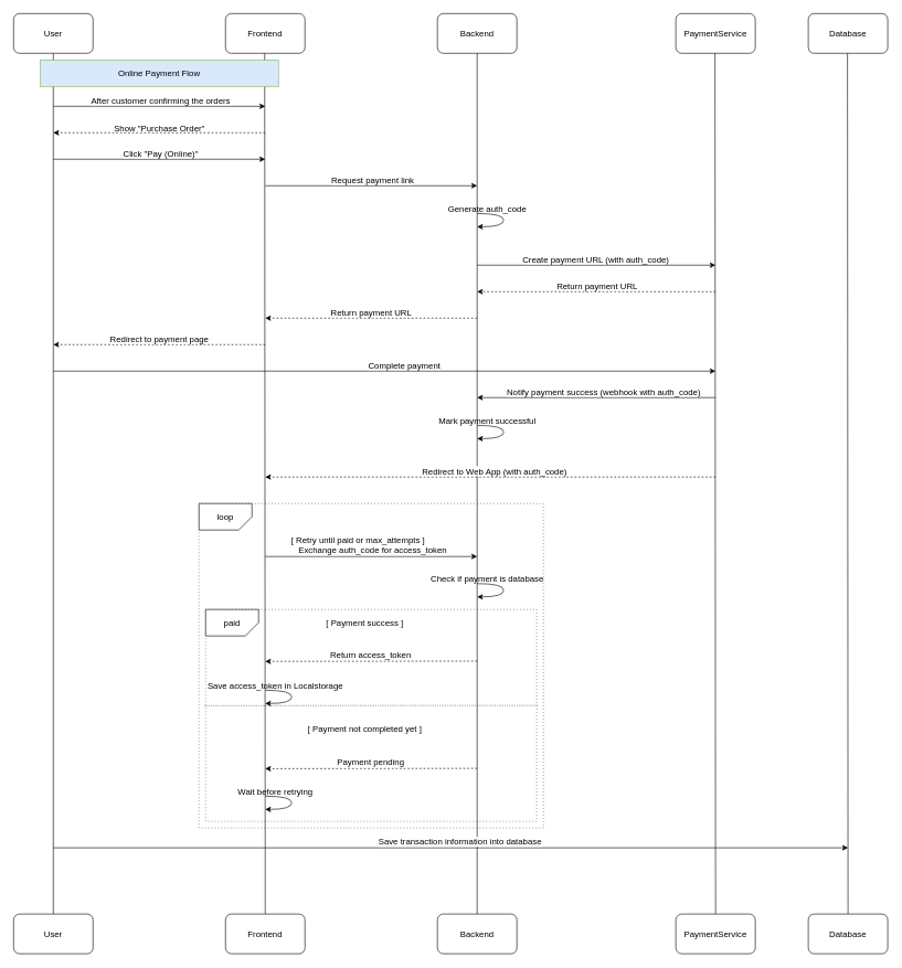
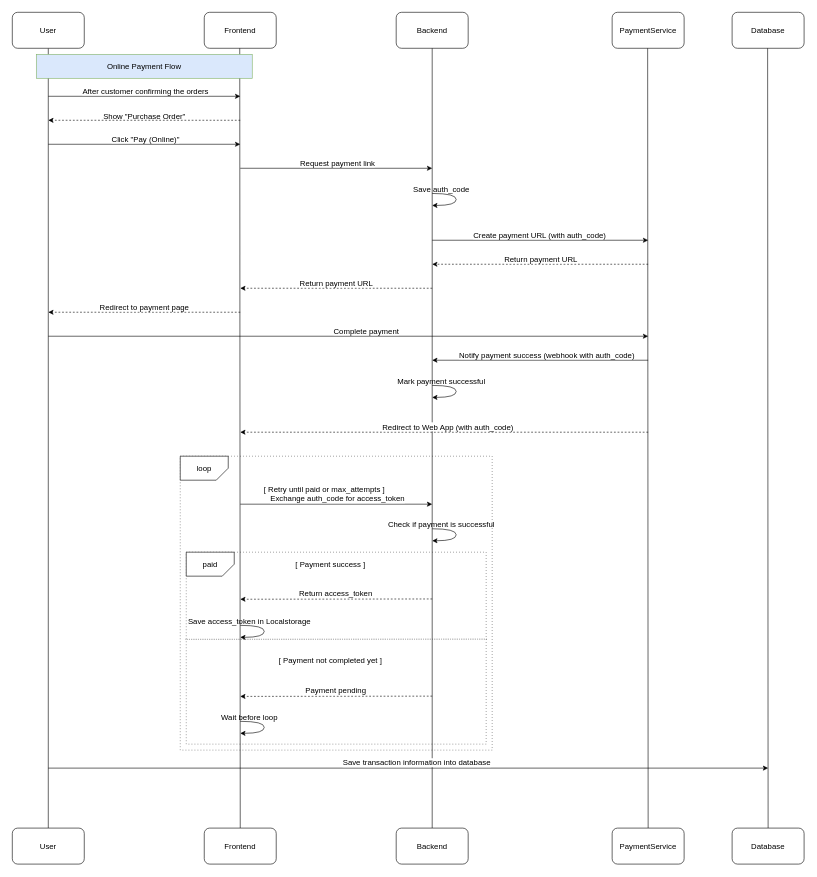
- <mxCell id="23" value="Generate auth_code" style="text;html=1;align=center;verticalAlign=middle;resizable=0;points=[];autosize=1;strokeColor=none;fillColor=none;fontSize=13;" vertex="1" parent="21"><mxGeometry x="-5" width="140" height="30" as="geometry" /></mxCell>
+ <mxCell id="23" value="Save auth_code" style="text;html=1;align=center;verticalAlign=middle;resizable=0;points=[];autosize=1;strokeColor=none;fillColor=none;fontSize=13;" vertex="1" parent="21"><mxGeometry x="-5" width="140" height="30" as="geometry" /></mxCell>
- <mxCell id="50" value="Check if payment is database" style="text;html=1;align=center;verticalAlign=middle;resizable=0;points=[];autosize=1;strokeColor=none;fillColor=none;fontSize=13;" vertex="1" parent="48"><mxGeometry x="-35" width="200" height="30" as="geometry" /></mxCell>
+ <mxCell id="50" value="Check if payment is successful" style="text;html=1;align=center;verticalAlign=middle;resizable=0;points=[];autosize=1;strokeColor=none;fillColor=none;fontSize=13;" vertex="1" parent="48"><mxGeometry x="-35" width="200" height="30" as="geometry" /></mxCell>
- <mxCell id="63" value="Wait before retrying" style="text;html=1;align=center;verticalAlign=middle;resizable=0;points=[];autosize=1;strokeColor=none;fillColor=none;fontSize=13;" vertex="1" parent="61"><mxGeometry x="-5" width="140" height="30" as="geometry" /></mxCell>
+ <mxCell id="63" value="Wait before loop" style="text;html=1;align=center;verticalAlign=middle;resizable=0;points=[];autosize=1;strokeColor=none;fillColor=none;fontSize=13;" vertex="1" parent="61"><mxGeometry x="-5" width="140" height="30" as="geometry" /></mxCell>
